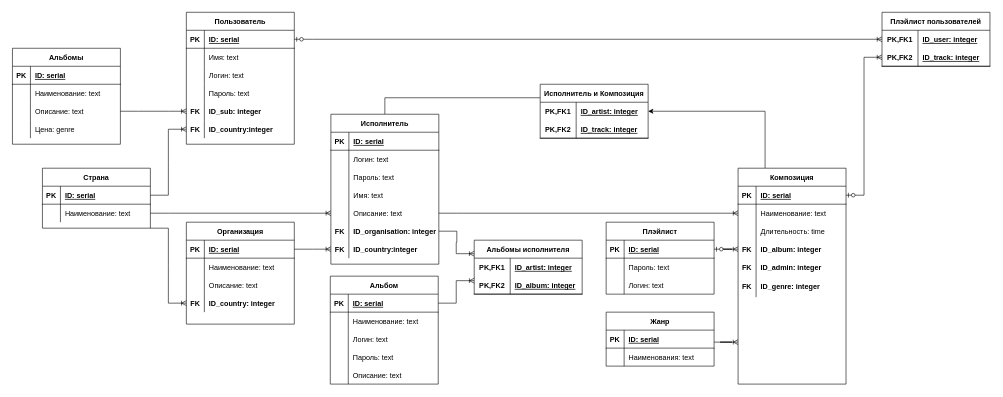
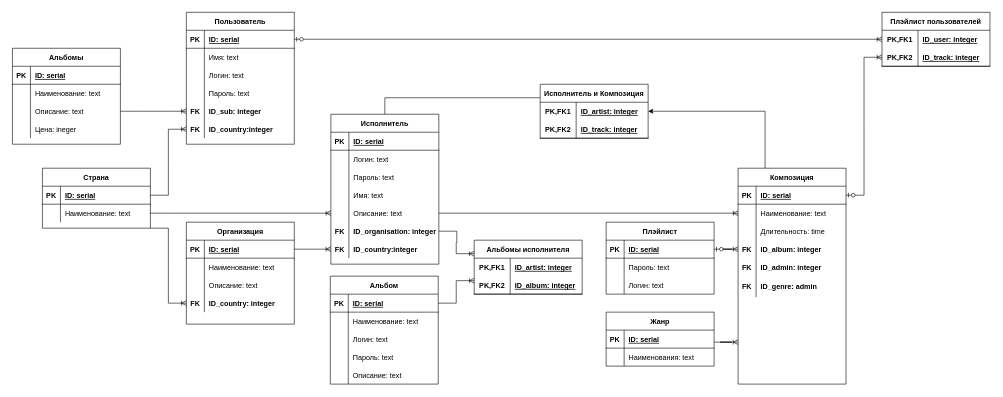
- <mxCell id="93" value="Цена: genre" style="shape=partialRectangle;connectable=0;fillColor=none;top=0;left=0;bottom=0;right=0;align=left;spacingLeft=6;overflow=hidden;" parent="91" vertex="1"><mxGeometry x="30" width="150" height="30" as="geometry"><mxRectangle width="150" height="30" as="alternateBounds" /></mxGeometry></mxCell>
+ <mxCell id="93" value="Цена: ineger" style="shape=partialRectangle;connectable=0;fillColor=none;top=0;left=0;bottom=0;right=0;align=left;spacingLeft=6;overflow=hidden;" parent="91" vertex="1"><mxGeometry x="30" width="150" height="30" as="geometry"><mxRectangle width="150" height="30" as="alternateBounds" /></mxGeometry></mxCell>
- <mxCell id="64" value="ID_genre: integer" style="shape=partialRectangle;connectable=0;fillColor=none;top=0;left=0;bottom=0;right=0;align=left;spacingLeft=6;fontStyle=1;overflow=hidden;" parent="62" vertex="1"><mxGeometry x="30" width="150" height="35" as="geometry"><mxRectangle width="150" height="35" as="alternateBounds" /></mxGeometry></mxCell>
+ <mxCell id="64" value="ID_genre: admin" style="shape=partialRectangle;connectable=0;fillColor=none;top=0;left=0;bottom=0;right=0;align=left;spacingLeft=6;fontStyle=1;overflow=hidden;" parent="62" vertex="1"><mxGeometry x="30" width="150" height="35" as="geometry"><mxRectangle width="150" height="35" as="alternateBounds" /></mxGeometry></mxCell>
